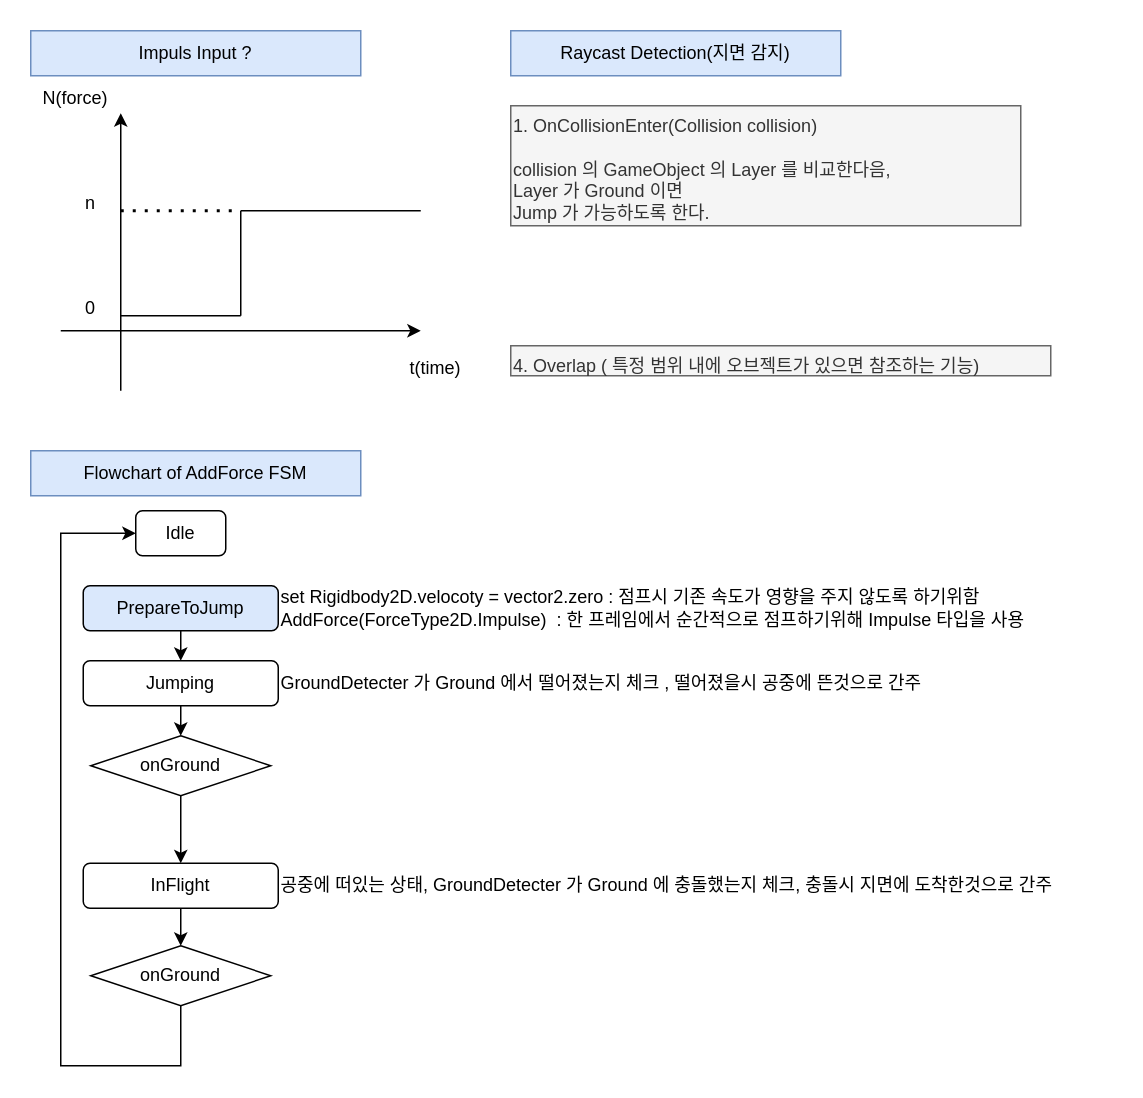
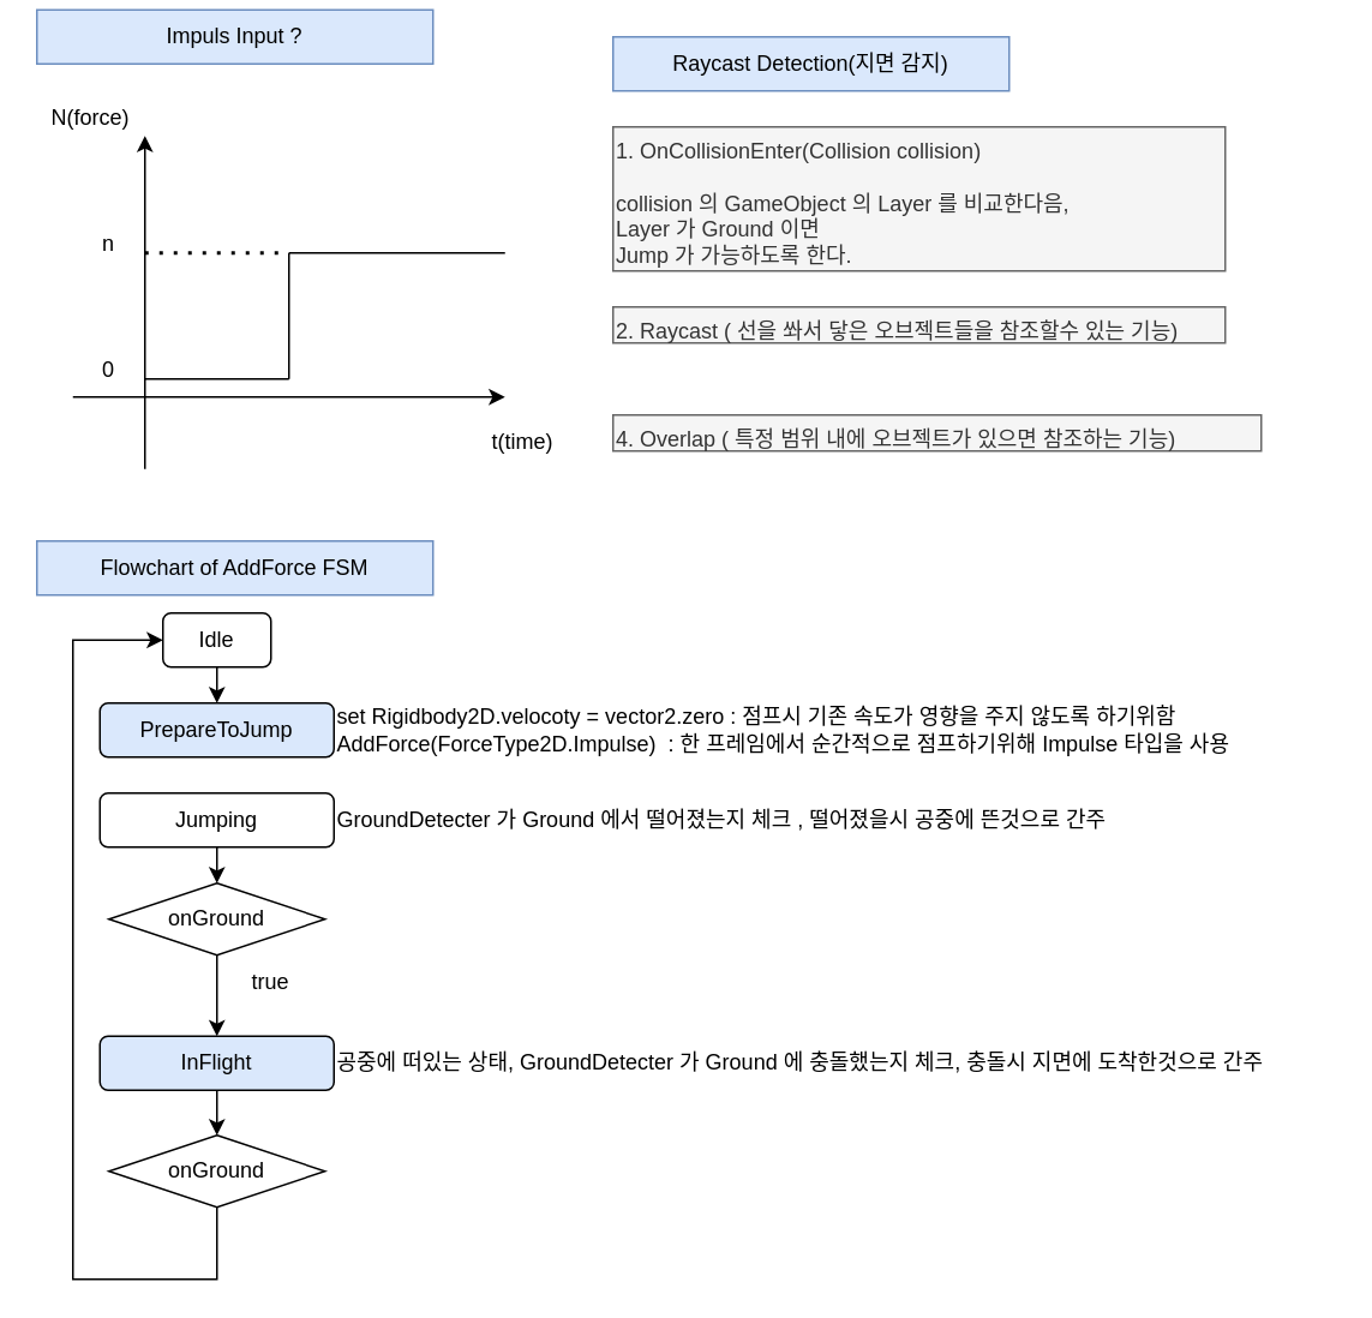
- <mxCell id="2" value="Impuls Input ?" style="text;html=1;strokeColor=#6c8ebf;fillColor=#dae8fc;align=center;verticalAlign=middle;whiteSpace=wrap;rounded=0;" parent="1" vertex="1"><mxGeometry width="220" height="30" as="geometry" x="20" y="20" /></mxCell>
+ <mxCell id="2" value="Impuls Input ?" style="text;html=1;strokeColor=#6c8ebf;fillColor=#dae8fc;align=center;verticalAlign=middle;whiteSpace=wrap;rounded=0;" parent="1" vertex="1"><mxGeometry x="20" y="5" width="220" height="30" as="geometry" /></mxCell>
+ <mxCell id="15" value="2. Raycast ( 선을 쏴서 닿은 오브젝트들을 참조할수 있는 기능)" style="text;html=1;strokeColor=#666666;fillColor=#f5f5f5;align=left;verticalAlign=top;whiteSpace=wrap;rounded=0;fontColor=#333333;" parent="1" vertex="1"><mxGeometry x="340" y="170" width="340" height="20" as="geometry" /></mxCell>
+ <mxCell id="25" value="" style="endArrow=classic;html=1;rounded=0;exitX=0.5;exitY=1;exitDx=0;exitDy=0;" edge="1" parent="1" source="18" target="19"><mxGeometry width="50" height="50" relative="1" as="geometry"><mxPoint x="350" y="530" as="sourcePoint" /><mxPoint x="400" y="480" as="targetPoint" /></mxGeometry></mxCell>
- <mxCell id="26" value="" style="endArrow=classic;html=1;rounded=0;exitX=0.5;exitY=1;exitDx=0;exitDy=0;entryX=0.5;entryY=0;entryDx=0;entryDy=0;" edge="1" parent="1" source="19" target="20"><mxGeometry width="50" height="50" relative="1" as="geometry"><mxPoint x="350" y="530" as="sourcePoint" /><mxPoint x="400" y="480" as="targetPoint" /></mxGeometry></mxCell>
+ <mxCell id="30" value="true" style="text;html=1;strokeColor=none;fillColor=none;align=center;verticalAlign=middle;whiteSpace=wrap;rounded=0;" vertex="1" parent="1"><mxGeometry x="120" y="530" width="60" height="30" as="geometry" /></mxCell>
- <mxCell id="21" value="InFlight" style="rounded=1;whiteSpace=wrap;html=1;" vertex="1" parent="1"><mxGeometry x="55" y="575" width="130" height="30" as="geometry" /></mxCell>
+ <mxCell id="21" value="InFlight" style="rounded=1;whiteSpace=wrap;html=1;fillColor=#dae8fc;" vertex="1" parent="1"><mxGeometry x="55" y="575" width="130" height="30" as="geometry" /></mxCell>
